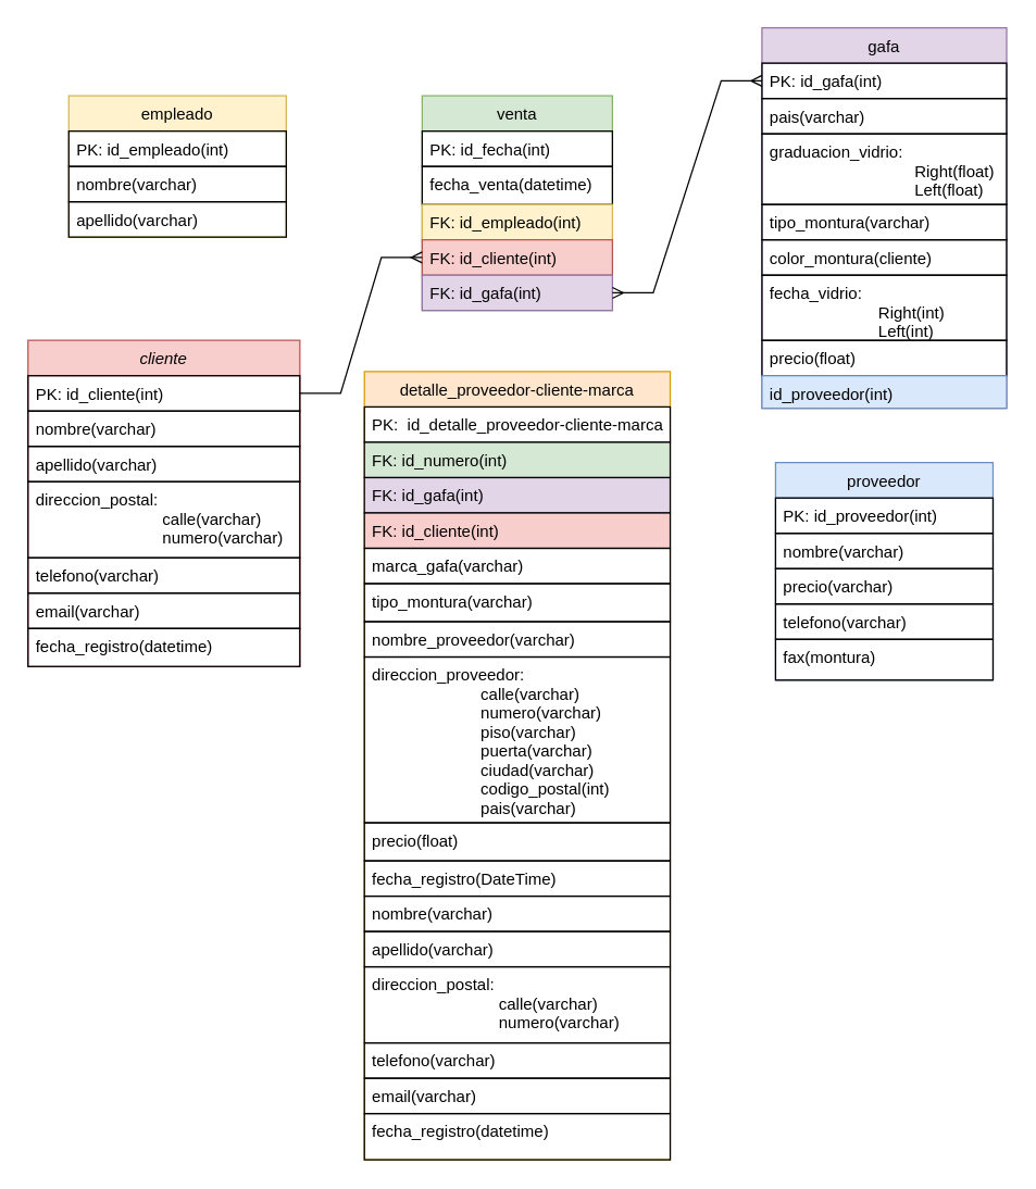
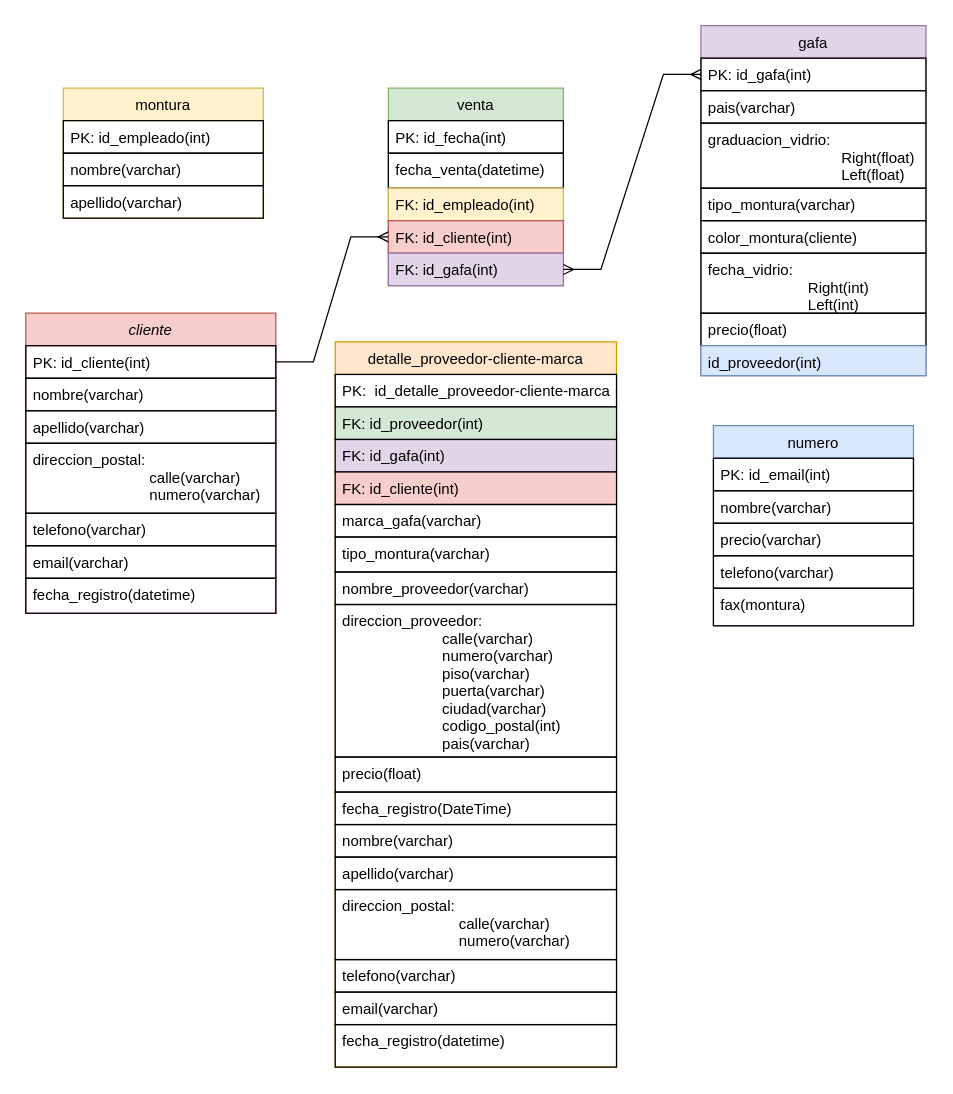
- <mxCell id="10" value="empleado" style="swimlane;fontStyle=0;align=center;verticalAlign=top;childLayout=stackLayout;horizontal=1;startSize=26;horizontalStack=0;resizeParent=1;resizeLast=0;collapsible=1;marginBottom=0;rounded=0;shadow=0;strokeWidth=1;fillColor=#fff2cc;strokeColor=#d6b656;" parent="1" vertex="1"><mxGeometry x="50" y="70" width="160" height="104" as="geometry"><mxRectangle x="550" y="140" width="160" height="26" as="alternateBounds" /></mxGeometry></mxCell>
+ <mxCell id="10" value="montura" style="swimlane;fontStyle=0;align=center;verticalAlign=top;childLayout=stackLayout;horizontal=1;startSize=26;horizontalStack=0;resizeParent=1;resizeLast=0;collapsible=1;marginBottom=0;rounded=0;shadow=0;strokeWidth=1;fillColor=#fff2cc;strokeColor=#d6b656;" parent="1" vertex="1"><mxGeometry x="50" y="70" width="160" height="104" as="geometry"><mxRectangle x="550" y="140" width="160" height="26" as="alternateBounds" /></mxGeometry></mxCell>
- <mxCell id="37" value="FK: id_numero(int)" style="text;align=left;verticalAlign=top;spacingLeft=4;spacingRight=4;overflow=hidden;rotatable=0;points=[[0,0.5],[1,0.5]];portConstraint=eastwest;fillColor=#d5e8d4;strokeColor=#000000;" vertex="1" parent="35"><mxGeometry y="52" width="225" height="26" as="geometry" /></mxCell>
+ <mxCell id="37" value="FK: id_proveedor(int)" style="text;align=left;verticalAlign=top;spacingLeft=4;spacingRight=4;overflow=hidden;rotatable=0;points=[[0,0.5],[1,0.5]];portConstraint=eastwest;fillColor=#d5e8d4;strokeColor=#000000;" vertex="1" parent="35"><mxGeometry y="52" width="225" height="26" as="geometry" /></mxCell>
- <mxCell id="23" value="proveedor" style="swimlane;fontStyle=0;align=center;verticalAlign=top;childLayout=stackLayout;horizontal=1;startSize=26;horizontalStack=0;resizeParent=1;resizeLast=0;collapsible=1;marginBottom=0;rounded=0;shadow=0;strokeWidth=1;fillColor=#dae8fc;strokeColor=#6c8ebf;" vertex="1" parent="1"><mxGeometry x="570" y="340" width="160" height="160" as="geometry"><mxRectangle x="550" y="140" width="160" height="26" as="alternateBounds" /></mxGeometry></mxCell>
+ <mxCell id="23" value="numero" style="swimlane;fontStyle=0;align=center;verticalAlign=top;childLayout=stackLayout;horizontal=1;startSize=26;horizontalStack=0;resizeParent=1;resizeLast=0;collapsible=1;marginBottom=0;rounded=0;shadow=0;strokeWidth=1;fillColor=#dae8fc;strokeColor=#6c8ebf;" vertex="1" parent="1"><mxGeometry x="570" y="340" width="160" height="160" as="geometry"><mxRectangle x="550" y="140" width="160" height="26" as="alternateBounds" /></mxGeometry></mxCell>
- <mxCell id="24" value="PK: id_proveedor(int)" style="text;align=left;verticalAlign=top;spacingLeft=4;spacingRight=4;overflow=hidden;rotatable=0;points=[[0,0.5],[1,0.5]];portConstraint=eastwest;fillColor=none;strokeColor=default;" vertex="1" parent="23"><mxGeometry y="26" width="160" height="26" as="geometry" /></mxCell>
+ <mxCell id="24" value="PK: id_email(int)" style="text;align=left;verticalAlign=top;spacingLeft=4;spacingRight=4;overflow=hidden;rotatable=0;points=[[0,0.5],[1,0.5]];portConstraint=eastwest;fillColor=none;strokeColor=default;" vertex="1" parent="23"><mxGeometry y="26" width="160" height="26" as="geometry" /></mxCell>
